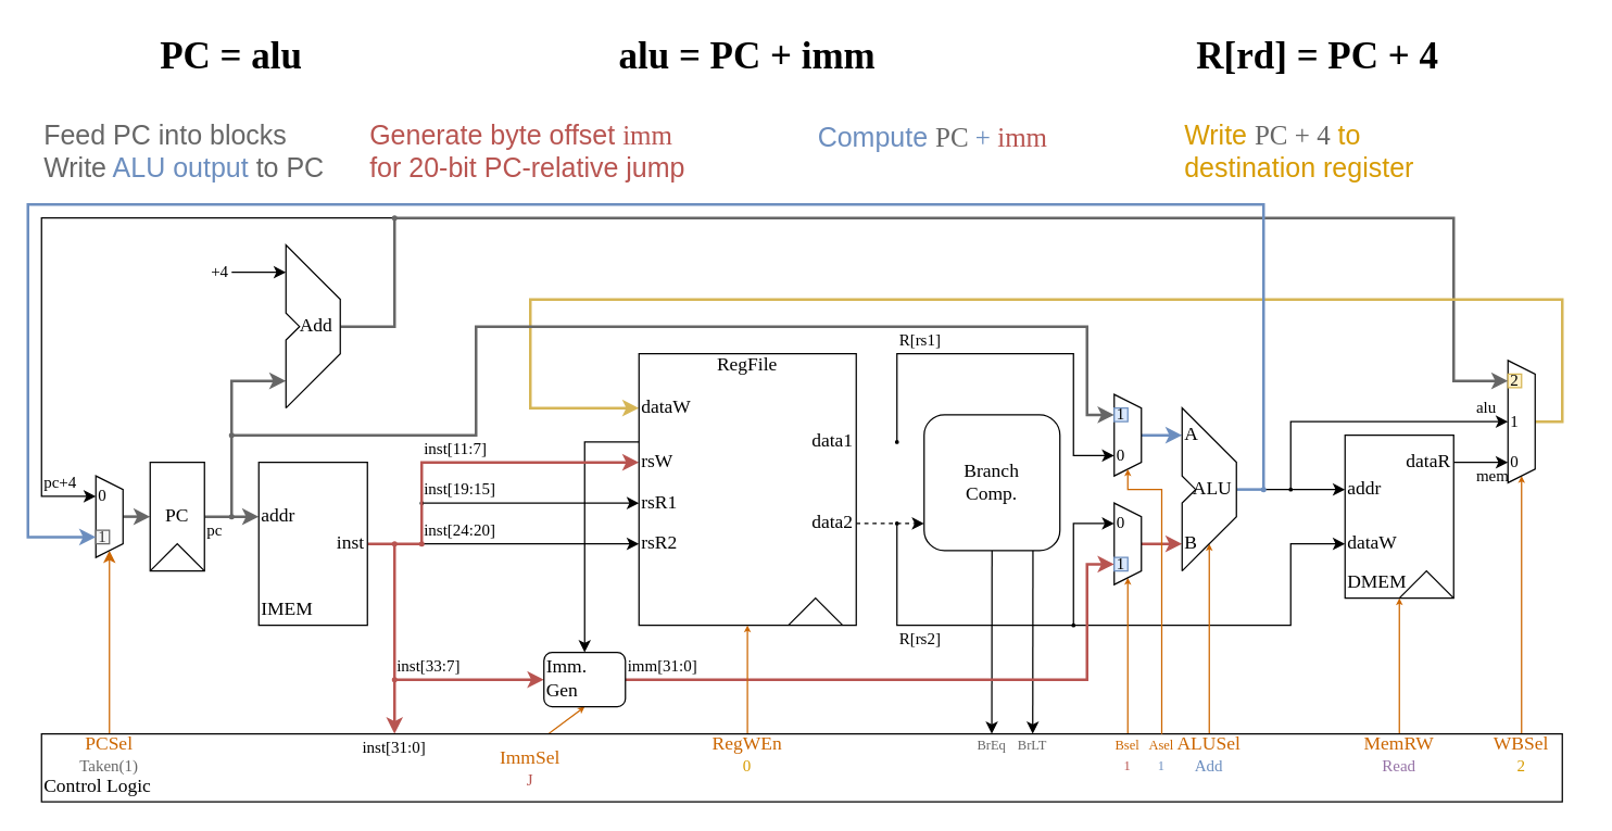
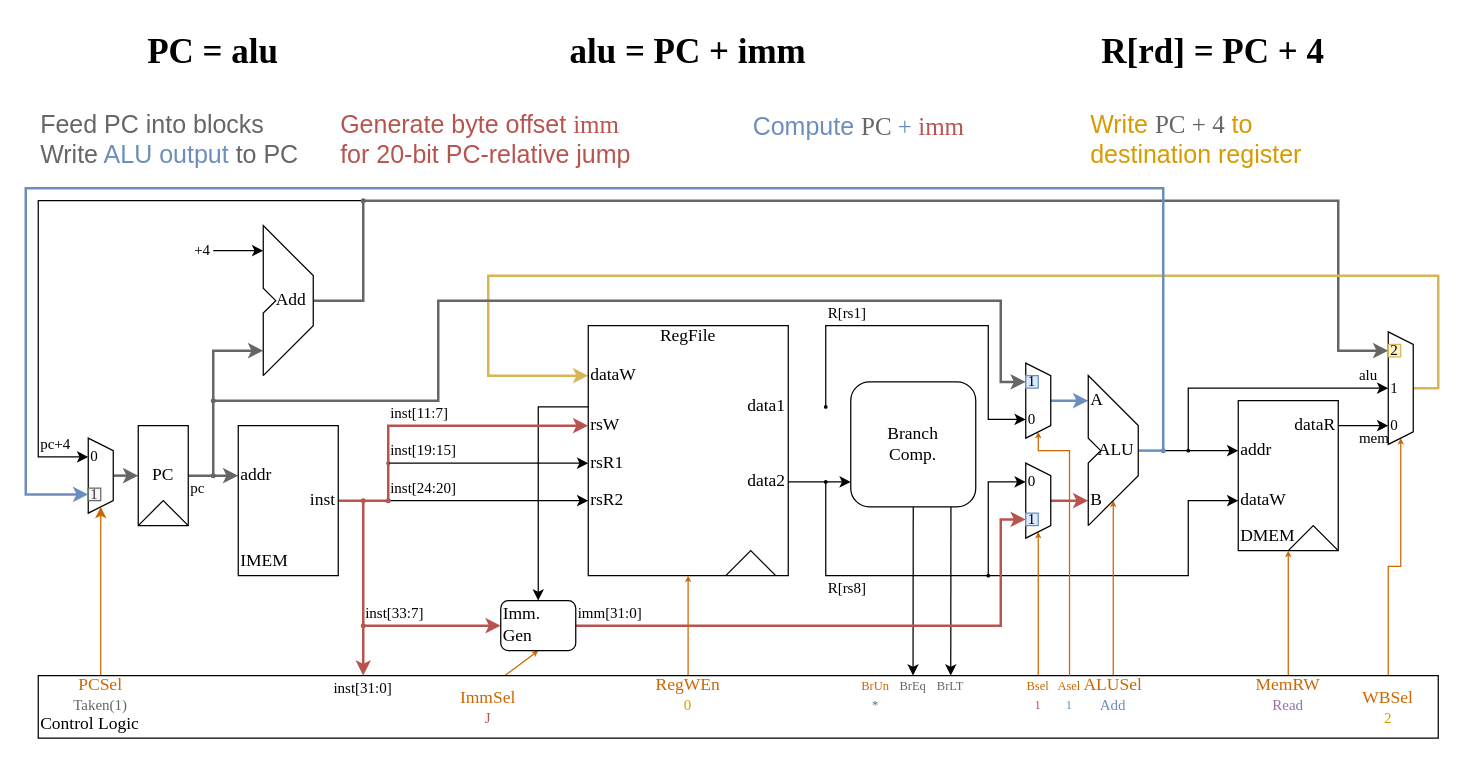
- <mxCell id="7" value="" style="endArrow=classic;html=1;rounded=0;exitX=1;exitY=0.5;exitDx=0;exitDy=0;strokeWidth=1;entryX=0;entryY=0.8;entryDx=0;entryDy=0;entryPerimeter=0;endFill=1;dashed=1;" parent="1" source="41" target="103" edge="1"><mxGeometry width="50" height="50" relative="1" as="geometry"><mxPoint x="660" y="385" as="sourcePoint" /><mxPoint x="670" y="385" as="targetPoint" /></mxGeometry></mxCell>
+ <mxCell id="7" value="" style="endArrow=classic;html=1;rounded=0;exitX=1;exitY=0.5;exitDx=0;exitDy=0;strokeWidth=1;entryX=0;entryY=0.8;entryDx=0;entryDy=0;entryPerimeter=0;endFill=1;" parent="1" source="41" target="103" edge="1"><mxGeometry width="50" height="50" relative="1" as="geometry"><mxPoint x="660" y="385" as="sourcePoint" /><mxPoint x="670" y="385" as="targetPoint" /></mxGeometry></mxCell>
- <mxCell id="52" value="&lt;font style=&quot;font-size: 12px;&quot;&gt;R[rs2]&lt;/font&gt;" style="text;strokeColor=none;align=left;fillColor=none;html=1;verticalAlign=middle;whiteSpace=wrap;rounded=0;fontFamily=Ubuntu mono;fontSize=12;" parent="1" vertex="1"><mxGeometry x="660" y="465" width="40" height="10" as="geometry" /></mxCell>
+ <mxCell id="52" value="&lt;font style=&quot;font-size: 12px;&quot;&gt;R[rs8]&lt;/font&gt;" style="text;strokeColor=none;align=left;fillColor=none;html=1;verticalAlign=middle;whiteSpace=wrap;rounded=0;fontFamily=Ubuntu mono;fontSize=12;" parent="1" vertex="1"><mxGeometry x="660" y="465" width="40" height="10" as="geometry" /></mxCell>
+ <mxCell id="116" value="&lt;font style=&quot;font-size: 10px;&quot; color=&quot;#cc6600&quot;&gt;BrUn&lt;/font&gt;&lt;div style=&quot;&quot;&gt;&lt;font color=&quot;#666666&quot;&gt;&lt;span style=&quot;font-size: 10px;&quot;&gt;*&lt;/span&gt;&lt;/font&gt;&lt;/div&gt;" style="text;strokeColor=none;align=center;fillColor=none;html=1;verticalAlign=middle;whiteSpace=wrap;rounded=0;fontFamily=Ubuntu mono;" parent="1" vertex="1"><mxGeometry x="690" y="540" width="20" height="30" as="geometry" /></mxCell>
- <mxCell id="101" value="&lt;font style=&quot;font-size: 14px;&quot; color=&quot;#cc6600&quot;&gt;WBSel&lt;/font&gt;&lt;div style=&quot;&quot;&gt;&lt;font color=&quot;#d79b00&quot;&gt;2&lt;/font&gt;&lt;/div&gt;" style="text;strokeColor=none;align=center;fillColor=none;html=1;verticalAlign=middle;whiteSpace=wrap;rounded=0;fontFamily=Ubuntu mono;" parent="1" vertex="1"><mxGeometry x="1100" y="540" width="40" height="30" as="geometry" /></mxCell>
+ <mxCell id="101" value="&lt;font style=&quot;font-size: 14px;&quot; color=&quot;#cc6600&quot;&gt;WBSel&lt;/font&gt;&lt;div style=&quot;&quot;&gt;&lt;font color=&quot;#d79b00&quot;&gt;2&lt;/font&gt;&lt;/div&gt;" style="text;strokeColor=none;align=center;fillColor=none;html=1;verticalAlign=middle;whiteSpace=wrap;rounded=0;fontFamily=Ubuntu mono;" parent="1" vertex="1"><mxGeometry x="1090" y="550" width="40" height="30" as="geometry" /></mxCell>
